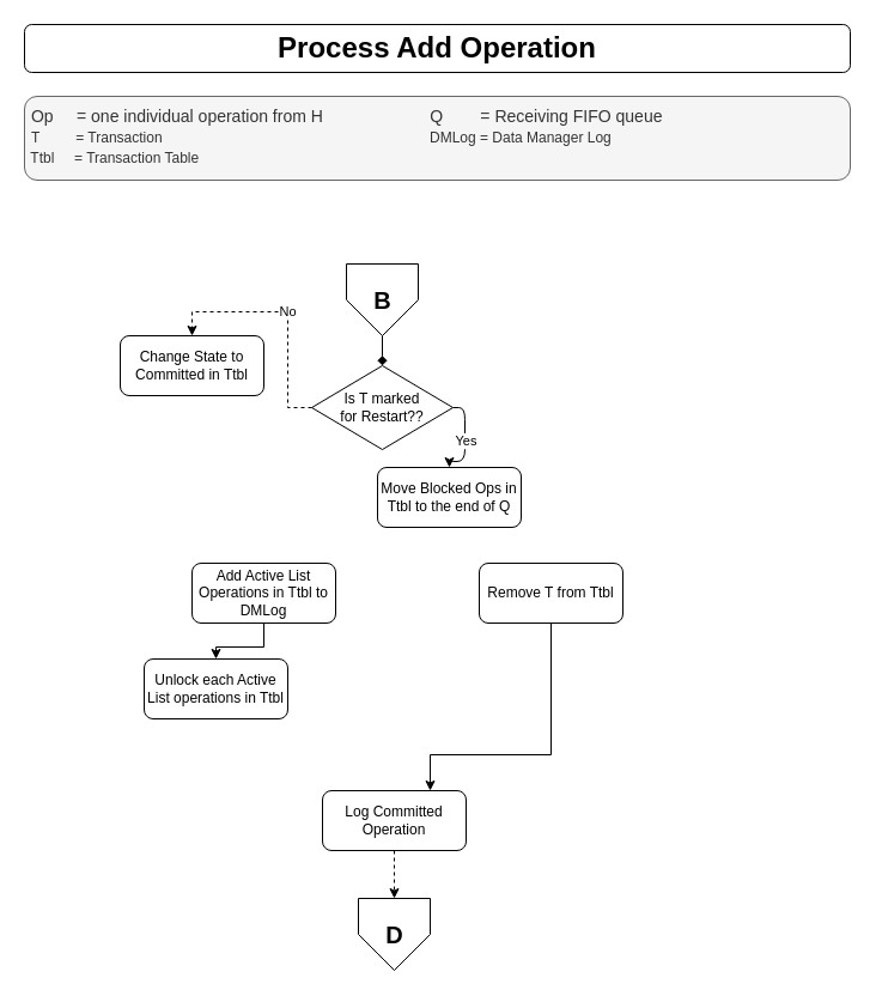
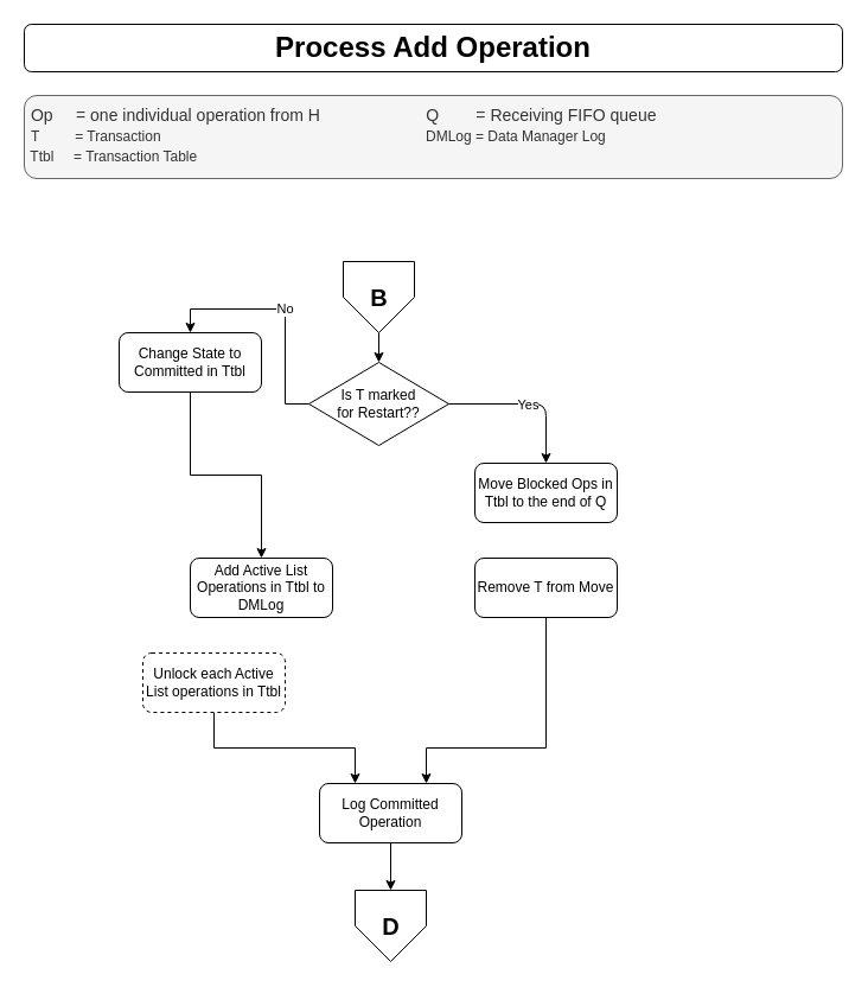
- <mxCell id="7" style="edgeStyle=orthogonalEdgeStyle;rounded=0;orthogonalLoop=1;jettySize=auto;html=1;entryX=0.5;entryY=0;entryDx=0;entryDy=0;exitX=0.5;exitY=1;exitDx=0;exitDy=0;endArrow=diamond;" parent="1" source="4" target="6" edge="1"><mxGeometry x="310" y="285" as="geometry"><mxPoint x="343" y="285" as="sourcePoint" /><mxPoint x="343" y="415" as="targetPoint" /><Array as="points" /></mxGeometry></mxCell>
+ <mxCell id="7" style="edgeStyle=orthogonalEdgeStyle;rounded=0;orthogonalLoop=1;jettySize=auto;html=1;entryX=0.5;entryY=0;entryDx=0;entryDy=0;exitX=0.5;exitY=1;exitDx=0;exitDy=0;" parent="1" source="4" target="6" edge="1"><mxGeometry x="310" y="285" as="geometry"><mxPoint x="343" y="285" as="sourcePoint" /><mxPoint x="343" y="415" as="targetPoint" /><Array as="points" /></mxGeometry></mxCell>
- <mxCell id="5" value="No" style="edgeStyle=orthogonalEdgeStyle;rounded=0;orthogonalLoop=1;jettySize=auto;html=1;exitX=0;exitY=0.5;exitDx=0;exitDy=0;entryX=0.5;entryY=0;entryDx=0;entryDy=0;strokeWidth=1;dashed=1;" edge="1" parent="1" source="6" target="17"><mxGeometry relative="1" as="geometry" /></mxCell>
+ <mxCell id="5" value="No" style="edgeStyle=orthogonalEdgeStyle;rounded=0;orthogonalLoop=1;jettySize=auto;html=1;exitX=0;exitY=0.5;exitDx=0;exitDy=0;entryX=0.5;entryY=0;entryDx=0;entryDy=0;strokeWidth=1;" edge="1" parent="1" source="6" target="17"><mxGeometry relative="1" as="geometry" /></mxCell>
+ <mxCell id="16" value="" style="edgeStyle=orthogonalEdgeStyle;rounded=0;orthogonalLoop=1;jettySize=auto;html=1;strokeWidth=1;entryX=0.5;entryY=0;entryDx=0;entryDy=0;" edge="1" parent="1" source="17" target="19"><mxGeometry relative="1" as="geometry" /></mxCell>
- <mxCell id="8" value="Move Blocked Ops in Ttbl to the end of Q" style="rounded=1;whiteSpace=wrap;html=1;fontSize=12;glass=0;strokeWidth=1;shadow=0;container=0;" parent="1" vertex="1"><mxGeometry x="315" y="390" width="120" height="50" as="geometry" /></mxCell>
+ <mxCell id="8" value="Move Blocked Ops in Ttbl to the end of Q" style="rounded=1;whiteSpace=wrap;html=1;fontSize=12;glass=0;strokeWidth=1;shadow=0;container=0;" parent="1" vertex="1"><mxGeometry x="400" y="390" width="120" height="50" as="geometry" /></mxCell>
- <mxCell id="13" value="Remove T from Ttbl" style="rounded=1;whiteSpace=wrap;html=1;fontSize=12;glass=0;strokeWidth=1;shadow=0;container=0;" vertex="1" parent="1"><mxGeometry x="400" y="470" width="120" height="50" as="geometry" /></mxCell>
+ <mxCell id="13" value="Remove T from Move" style="rounded=1;whiteSpace=wrap;html=1;fontSize=12;glass=0;strokeWidth=1;shadow=0;container=0;" vertex="1" parent="1"><mxGeometry x="400" y="470" width="120" height="50" as="geometry" /></mxCell>
- <mxCell id="18" style="edgeStyle=orthogonalEdgeStyle;rounded=0;orthogonalLoop=1;jettySize=auto;html=1;exitX=0.5;exitY=1;exitDx=0;exitDy=0;entryX=0.5;entryY=0;entryDx=0;entryDy=0;strokeWidth=1;" edge="1" parent="1" source="19" target="21"><mxGeometry relative="1" as="geometry" /></mxCell>
- <mxCell id="21" value="Unlock each Active List operations in Ttbl" style="rounded=1;whiteSpace=wrap;html=1;fontSize=12;glass=0;strokeWidth=1;shadow=0;container=0;" vertex="1" parent="1"><mxGeometry x="120" y="550" width="120" height="50" as="geometry" /></mxCell>
+ <mxCell id="21" value="Unlock each Active List operations in Ttbl" style="rounded=1;whiteSpace=wrap;html=1;fontSize=12;glass=0;strokeWidth=1;shadow=0;container=0;dashed=1;" vertex="1" parent="1"><mxGeometry x="120" y="550" width="120" height="50" as="geometry" /></mxCell>
+ <mxCell id="20" style="edgeStyle=orthogonalEdgeStyle;rounded=0;orthogonalLoop=1;jettySize=auto;html=1;exitX=0.5;exitY=1;exitDx=0;exitDy=0;entryX=0.25;entryY=0;entryDx=0;entryDy=0;strokeWidth=1;" edge="1" parent="1" source="21" target="15"><mxGeometry relative="1" as="geometry" /></mxCell>
- <mxCell id="14" style="edgeStyle=orthogonalEdgeStyle;rounded=0;orthogonalLoop=1;jettySize=auto;html=1;exitX=0.5;exitY=1;exitDx=0;exitDy=0;entryX=0.5;entryY=0;entryDx=0;entryDy=0;strokeWidth=1;dashed=1;" edge="1" parent="1" source="15" target="9"><mxGeometry relative="1" as="geometry" /></mxCell>
+ <mxCell id="14" style="edgeStyle=orthogonalEdgeStyle;rounded=0;orthogonalLoop=1;jettySize=auto;html=1;exitX=0.5;exitY=1;exitDx=0;exitDy=0;entryX=0.5;entryY=0;entryDx=0;entryDy=0;strokeWidth=1;" edge="1" parent="1" source="15" target="9"><mxGeometry relative="1" as="geometry" /></mxCell>
